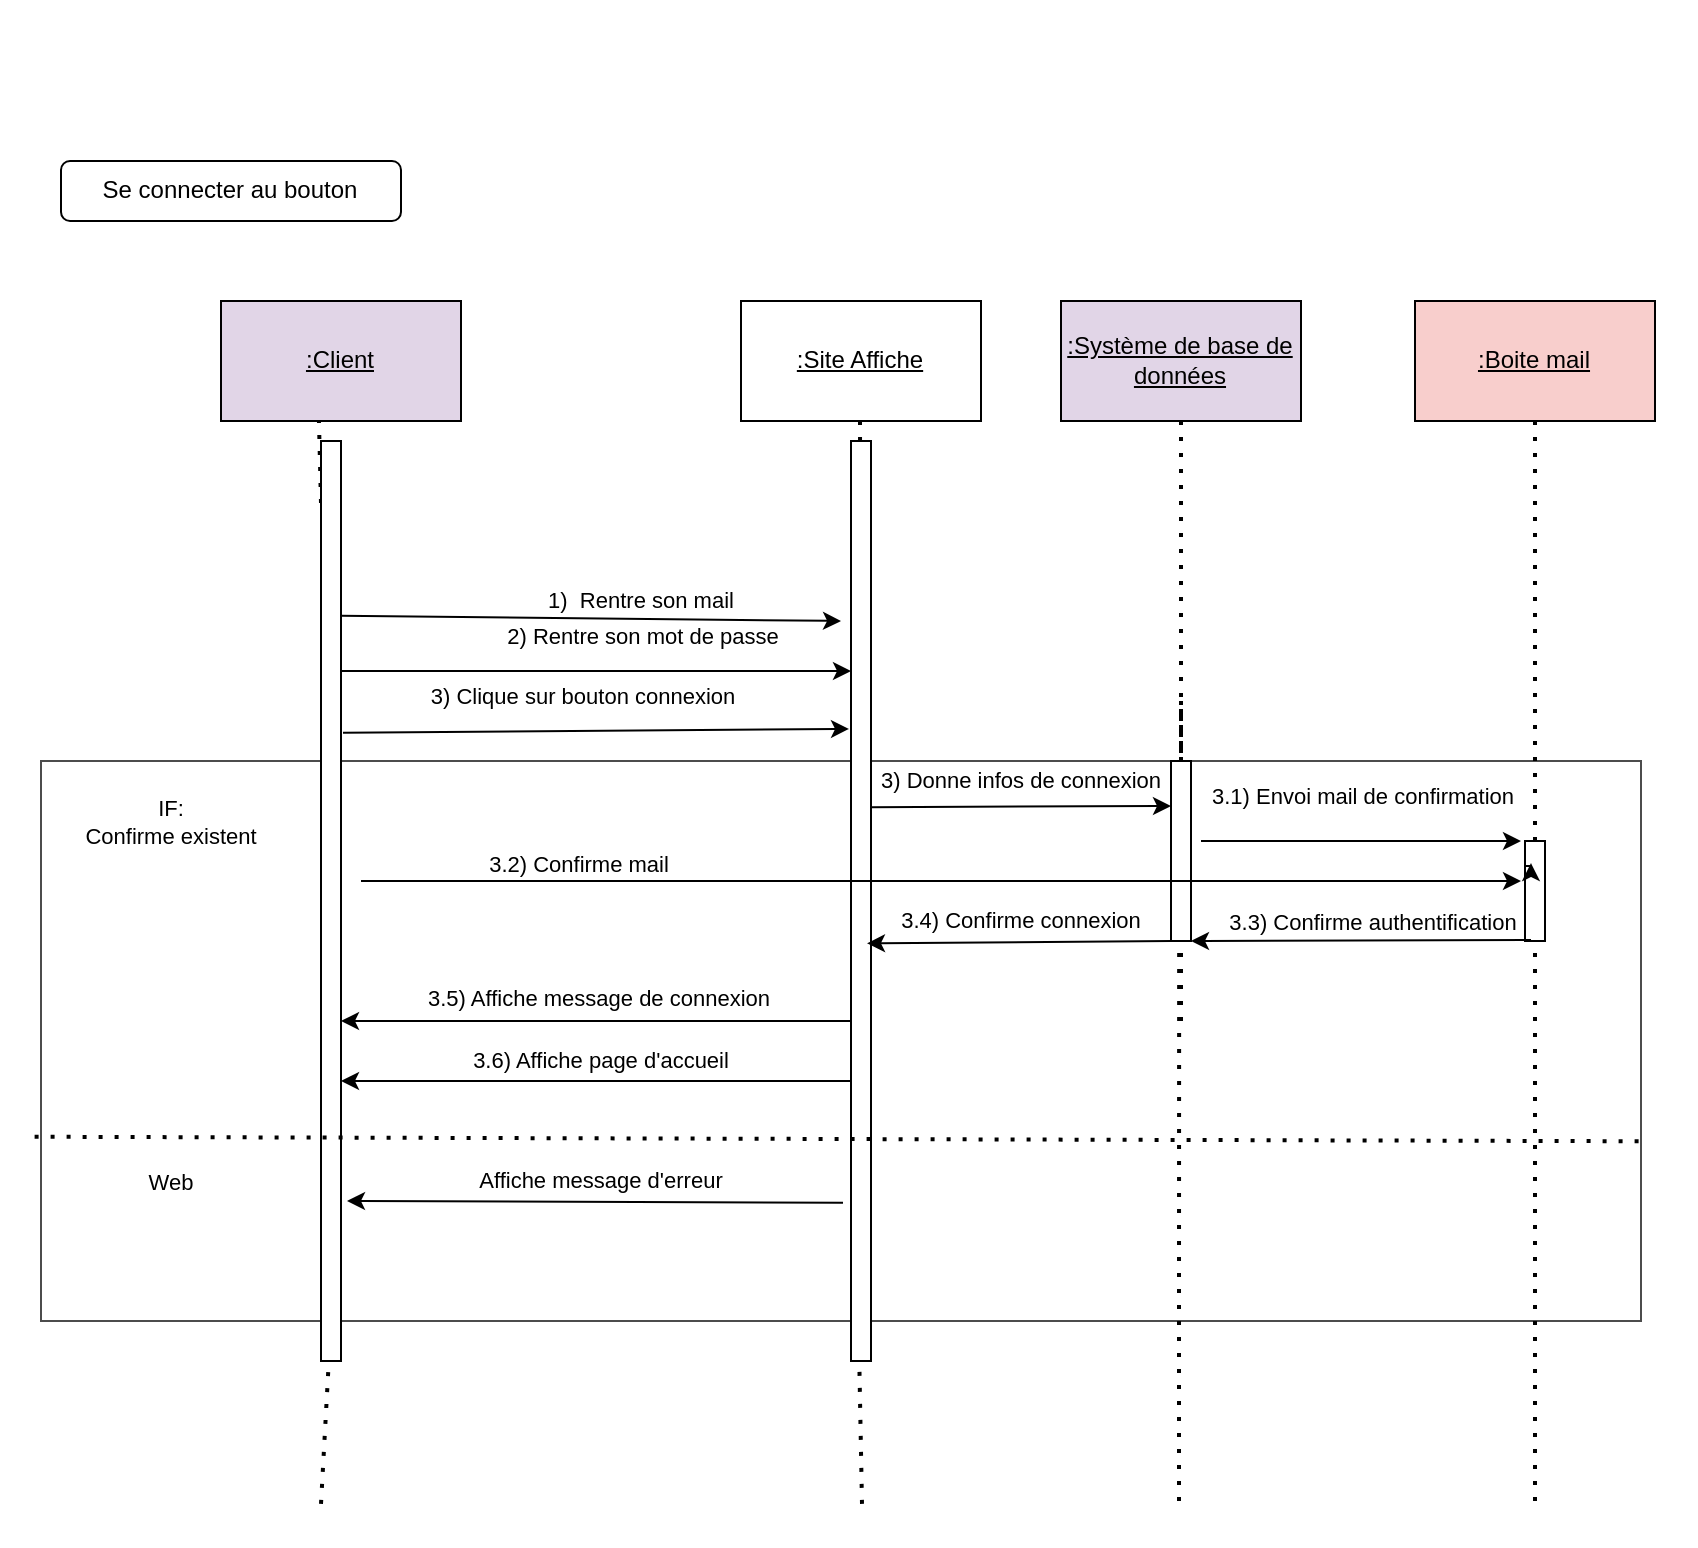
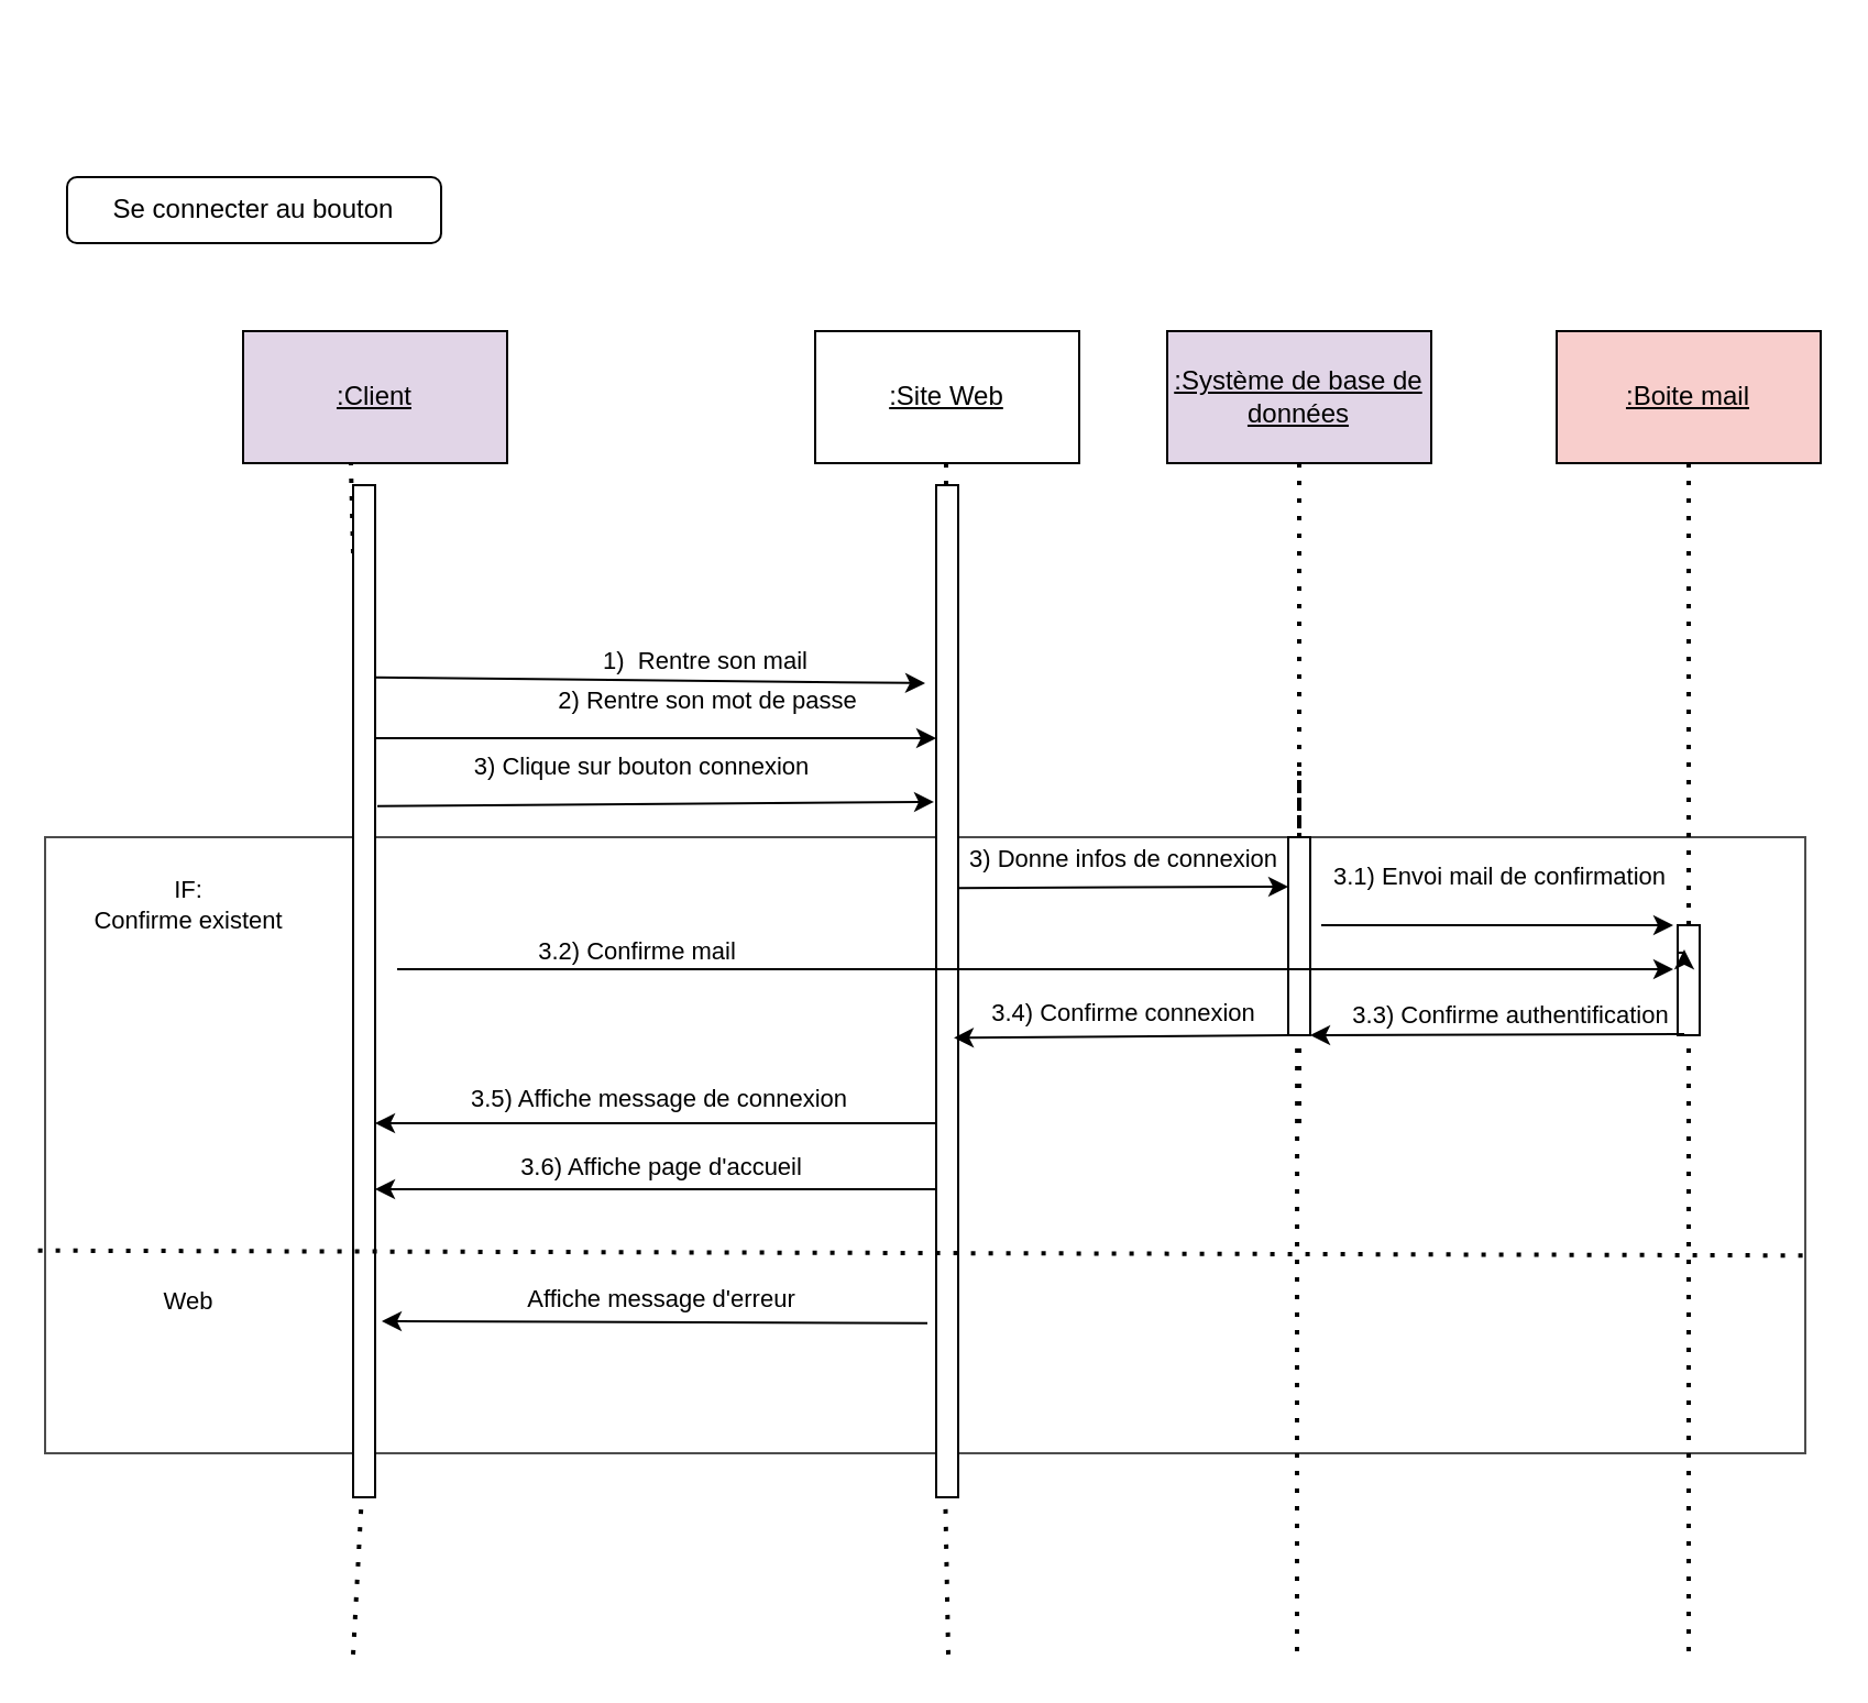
- <mxCell id="4" value="&lt;u&gt;:Site Affiche&lt;/u&gt;" style="rounded=0;whiteSpace=wrap;html=1;" vertex="1" parent="1"><mxGeometry x="370" y="150" width="120" height="60" as="geometry" /></mxCell>
+ <mxCell id="4" value="&lt;u&gt;:Site Web&lt;/u&gt;" style="rounded=0;whiteSpace=wrap;html=1;" vertex="1" parent="1"><mxGeometry x="370" y="150" width="120" height="60" as="geometry" /></mxCell>
